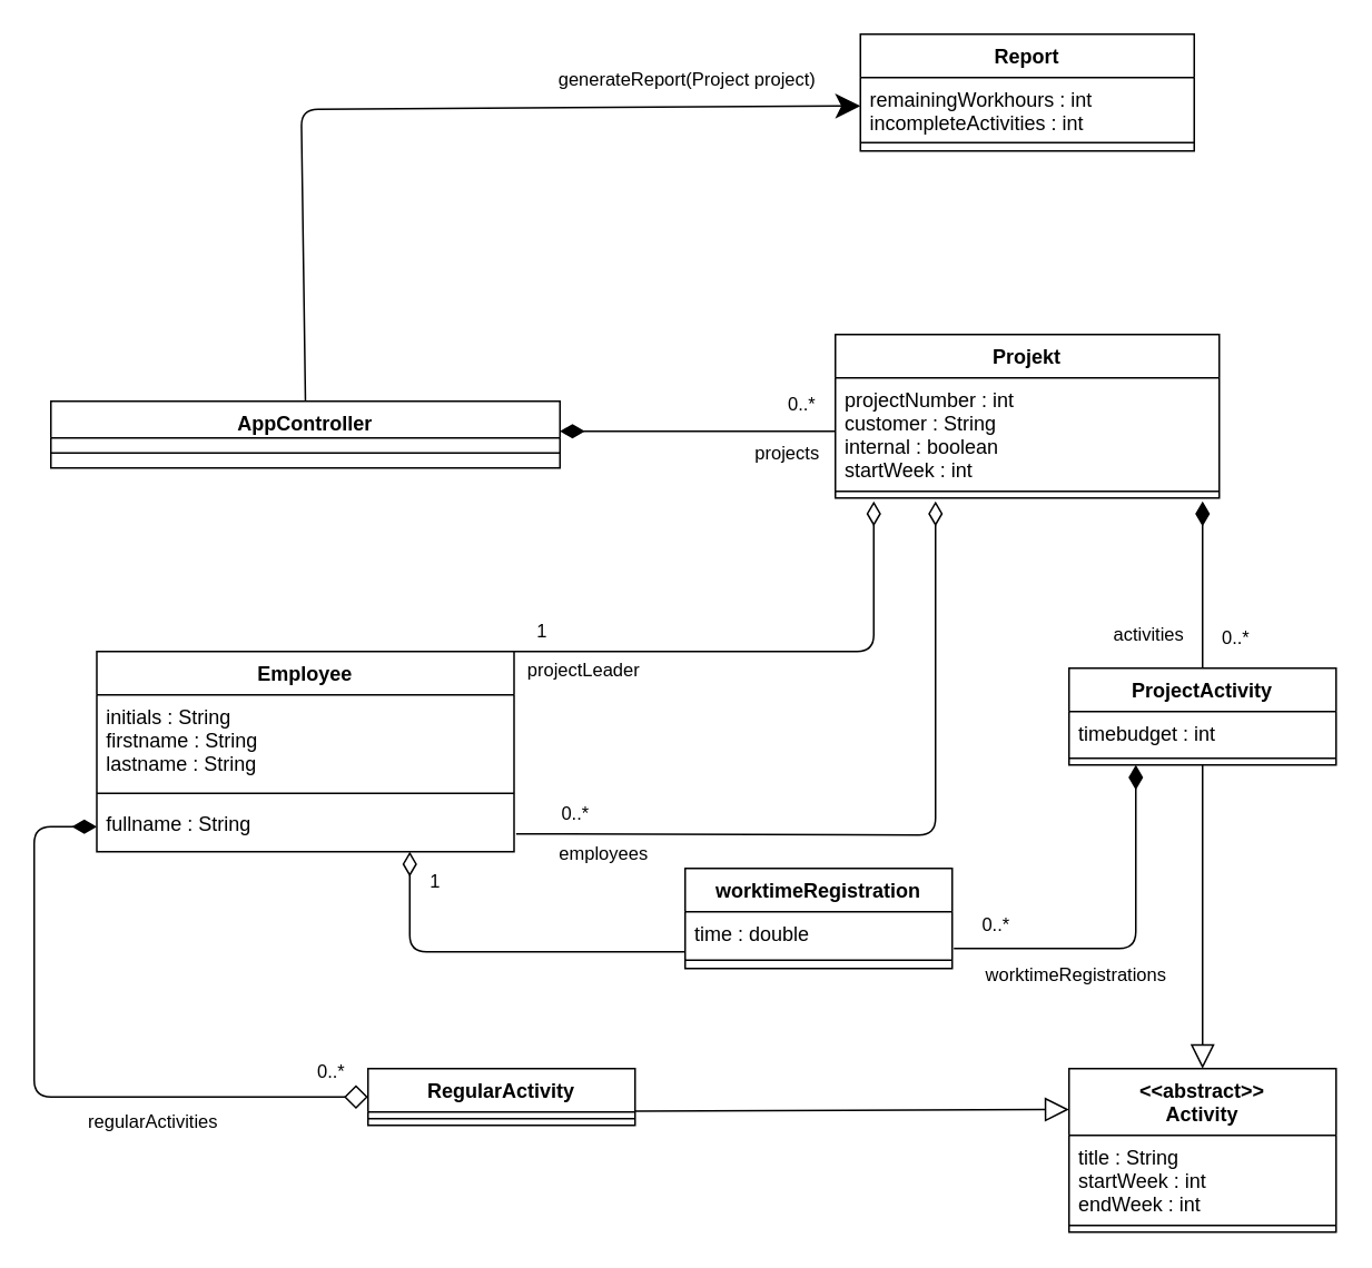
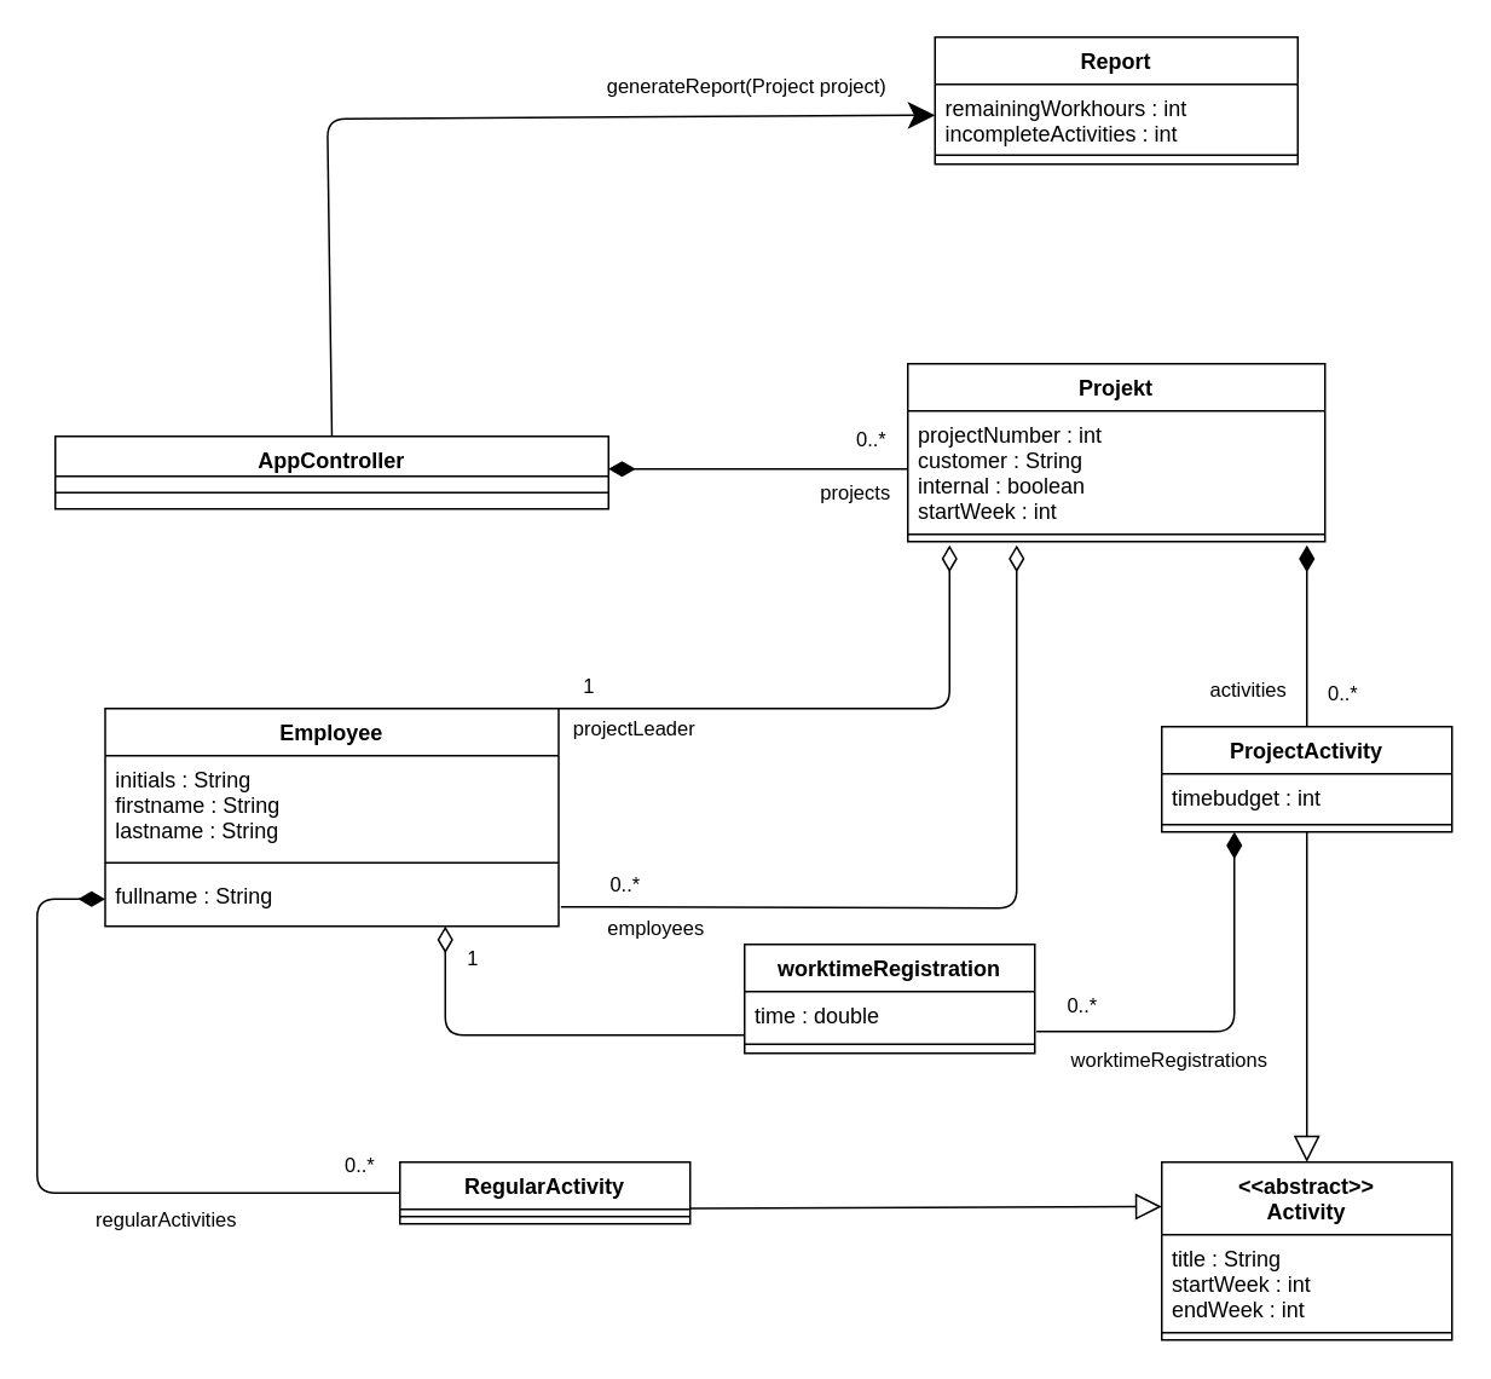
- <mxCell id="23" value="0..*" style="endArrow=diamond;html=1;endSize=12;startArrow=diamondThin;startSize=12;startFill=1;edgeStyle=orthogonalEdgeStyle;align=left;verticalAlign=bottom;entryX=0;entryY=0.5;entryDx=0;entryDy=0;endFill=0;exitX=0;exitY=0.5;exitDx=0;exitDy=0;" parent="1" target="44" edge="1" source="22"><mxGeometry x="0.838" y="6" relative="1" as="geometry"><mxPoint x="90" y="560" as="sourcePoint" /><mxPoint x="210" y="673" as="targetPoint" /><mxPoint as="offset" /><Array as="points"><mxPoint x="20" y="495" /><mxPoint x="20" y="657" /><mxPoint x="150" y="657" /></Array></mxGeometry></mxCell>
+ <mxCell id="23" value="0..*" style="endArrow=none;html=1;endSize=12;startArrow=diamondThin;startSize=12;startFill=1;edgeStyle=orthogonalEdgeStyle;align=left;verticalAlign=bottom;entryX=0;entryY=0.5;entryDx=0;entryDy=0;endFill=0;exitX=0;exitY=0.5;exitDx=0;exitDy=0;" parent="1" target="44" edge="1" source="22"><mxGeometry x="0.838" y="6" relative="1" as="geometry"><mxPoint x="90" y="560" as="sourcePoint" /><mxPoint x="210" y="673" as="targetPoint" /><mxPoint as="offset" /><Array as="points"><mxPoint x="20" y="495" /><mxPoint x="20" y="657" /><mxPoint x="150" y="657" /></Array></mxGeometry></mxCell>
